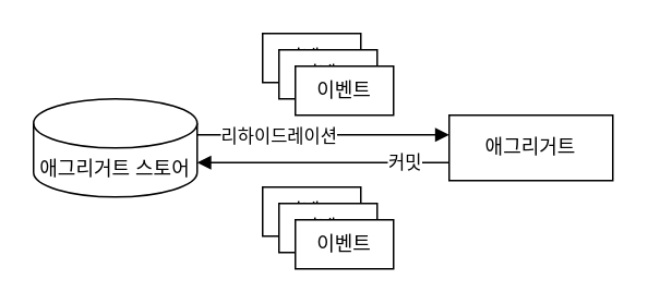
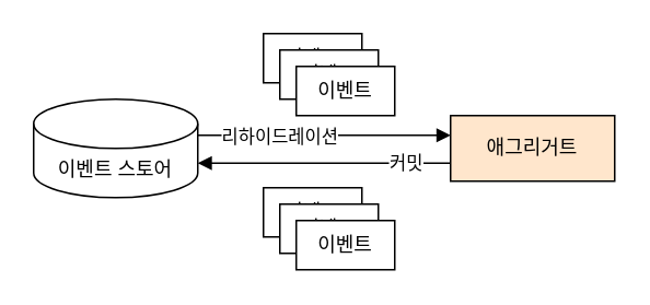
- <mxCell id="7" value="애그리거트" style="rounded=0;whiteSpace=wrap;html=1;" vertex="1" parent="1"><mxGeometry x="274" y="70" width="100" height="40" as="geometry" /></mxCell>
+ <mxCell id="7" value="애그리거트" style="rounded=0;whiteSpace=wrap;html=1;fillColor=#ffe6cc;" vertex="1" parent="1"><mxGeometry x="274" y="70" width="100" height="40" as="geometry" /></mxCell>
- <mxCell id="4" value="애그리거트 스토어" style="shape=cylinder3;whiteSpace=wrap;html=1;boundedLbl=1;backgroundOutline=1;size=15;" vertex="1" parent="1"><mxGeometry x="20" y="60" width="100" height="60" as="geometry" /></mxCell>
+ <mxCell id="4" value="이벤트 스토어" style="shape=cylinder3;whiteSpace=wrap;html=1;boundedLbl=1;backgroundOutline=1;size=15;" vertex="1" parent="1"><mxGeometry x="20" y="60" width="100" height="60" as="geometry" /></mxCell>
